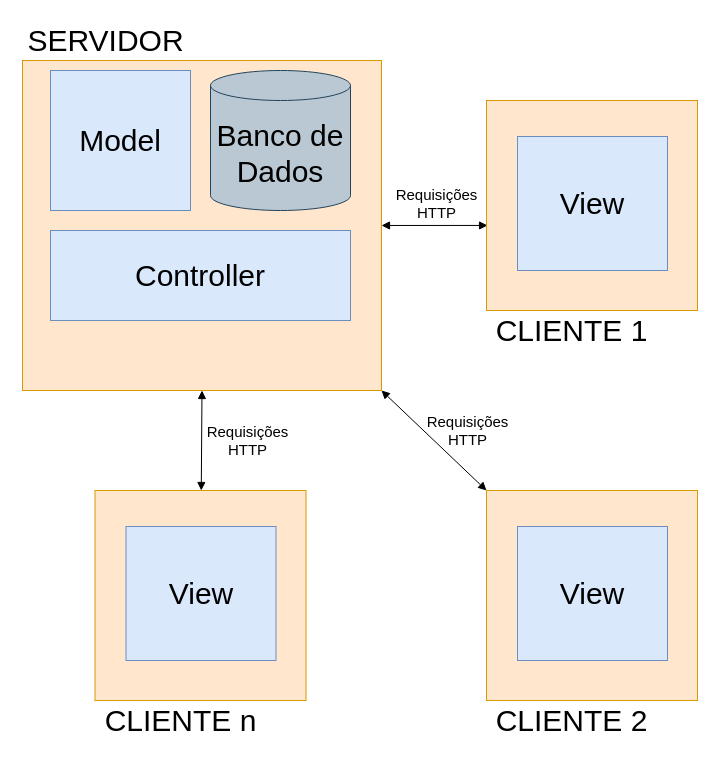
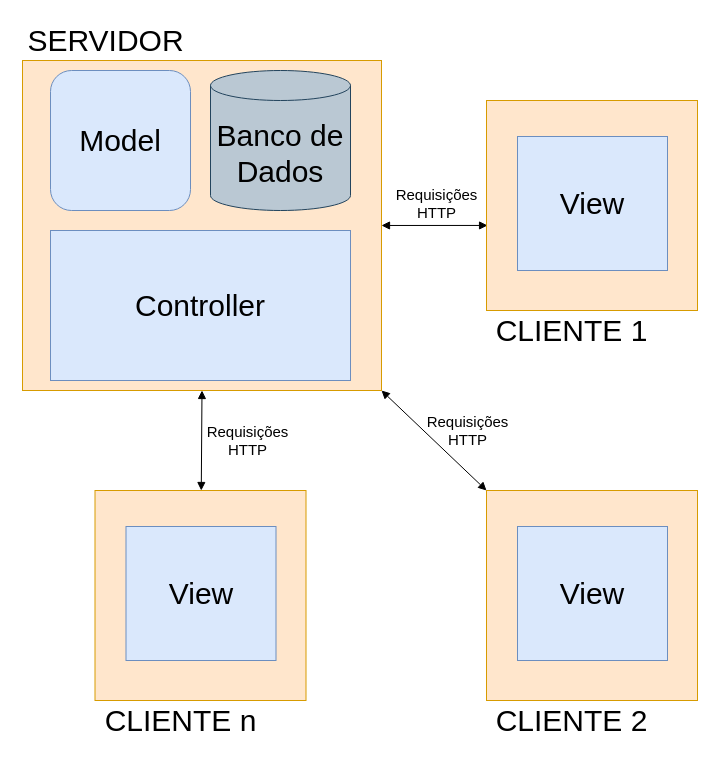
- <mxCell id="10" value="&lt;div style=&quot;font-size: 30px;&quot;&gt;&lt;span style=&quot;font-size: 30px;&quot;&gt;Model&lt;/span&gt;&lt;/div&gt;&lt;blockquote style=&quot;margin: 0px 0px 0px 40px; border: none; padding: 0px; font-size: 30px;&quot;&gt;&lt;/blockquote&gt;" style="rounded=0;whiteSpace=wrap;html=1;horizontal=1;verticalAlign=middle;labelPosition=center;verticalLabelPosition=middle;align=center;spacing=0;fillColor=#dae8fc;strokeColor=#6c8ebf;fontSize=30;" parent="1" vertex="1"><mxGeometry x="50" y="70" width="140" height="140" as="geometry" /></mxCell>
+ <mxCell id="10" value="&lt;div style=&quot;font-size: 30px;&quot;&gt;&lt;span style=&quot;font-size: 30px;&quot;&gt;Model&lt;/span&gt;&lt;/div&gt;&lt;blockquote style=&quot;margin: 0px 0px 0px 40px; border: none; padding: 0px; font-size: 30px;&quot;&gt;&lt;/blockquote&gt;" style="whiteSpace=wrap;html=1;horizontal=1;verticalAlign=middle;labelPosition=center;verticalLabelPosition=middle;align=center;spacing=0;fillColor=#dae8fc;strokeColor=#6c8ebf;fontSize=30;rounded=1;" parent="1" vertex="1"><mxGeometry x="50" y="70" width="140" height="140" as="geometry" /></mxCell>
- <mxCell id="11" value="Controller" style="whiteSpace=wrap;html=1;strokeColor=#6c8ebf;fillColor=#dae8fc;fontSize=30;" parent="1" vertex="1"><mxGeometry x="50" y="230" width="300" height="90" as="geometry" /></mxCell>
+ <mxCell id="11" value="Controller" style="whiteSpace=wrap;html=1;strokeColor=#6c8ebf;fillColor=#dae8fc;fontSize=30;" parent="1" vertex="1"><mxGeometry x="50" y="230" width="300" height="150" as="geometry" /></mxCell>
